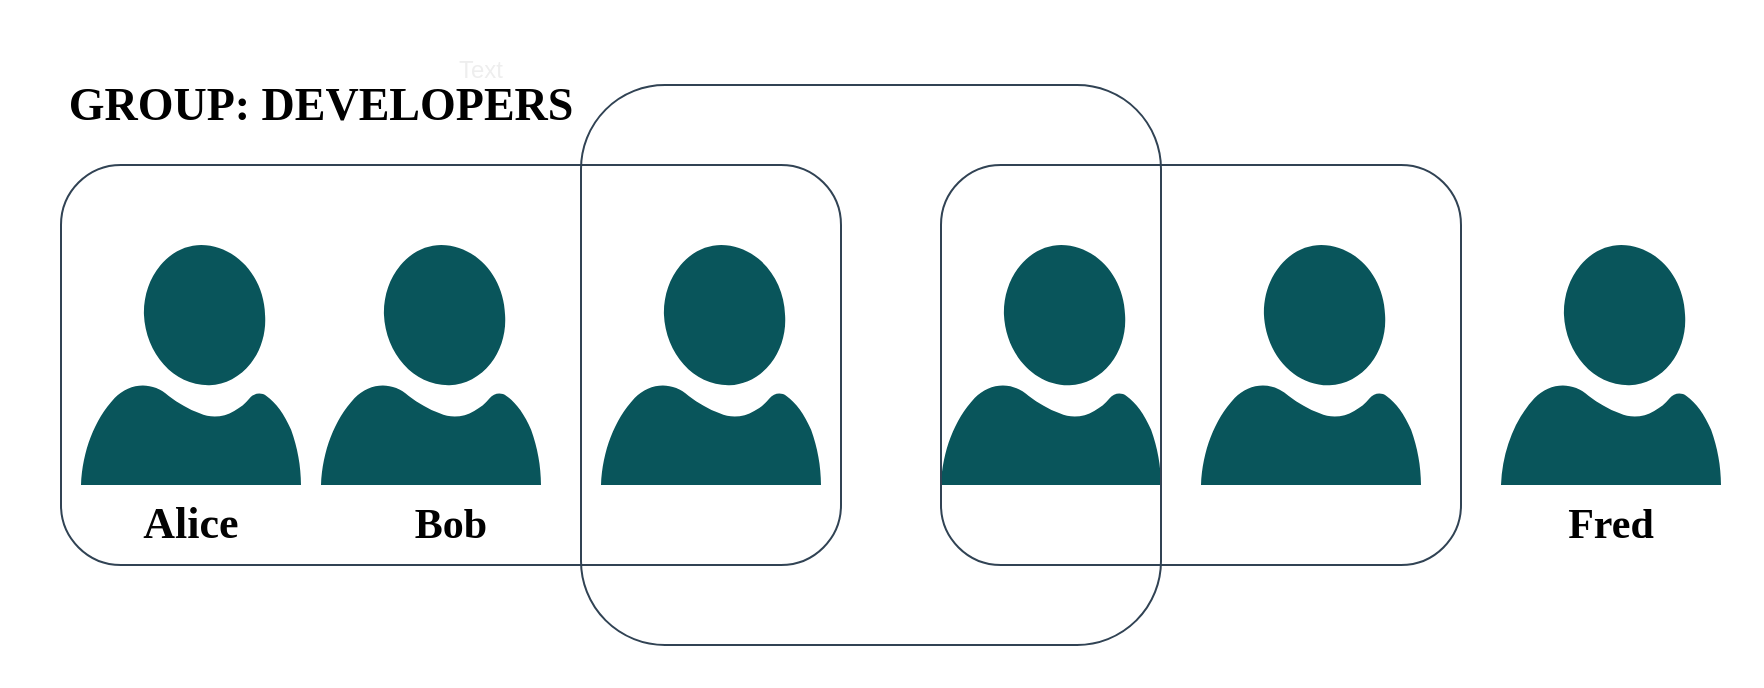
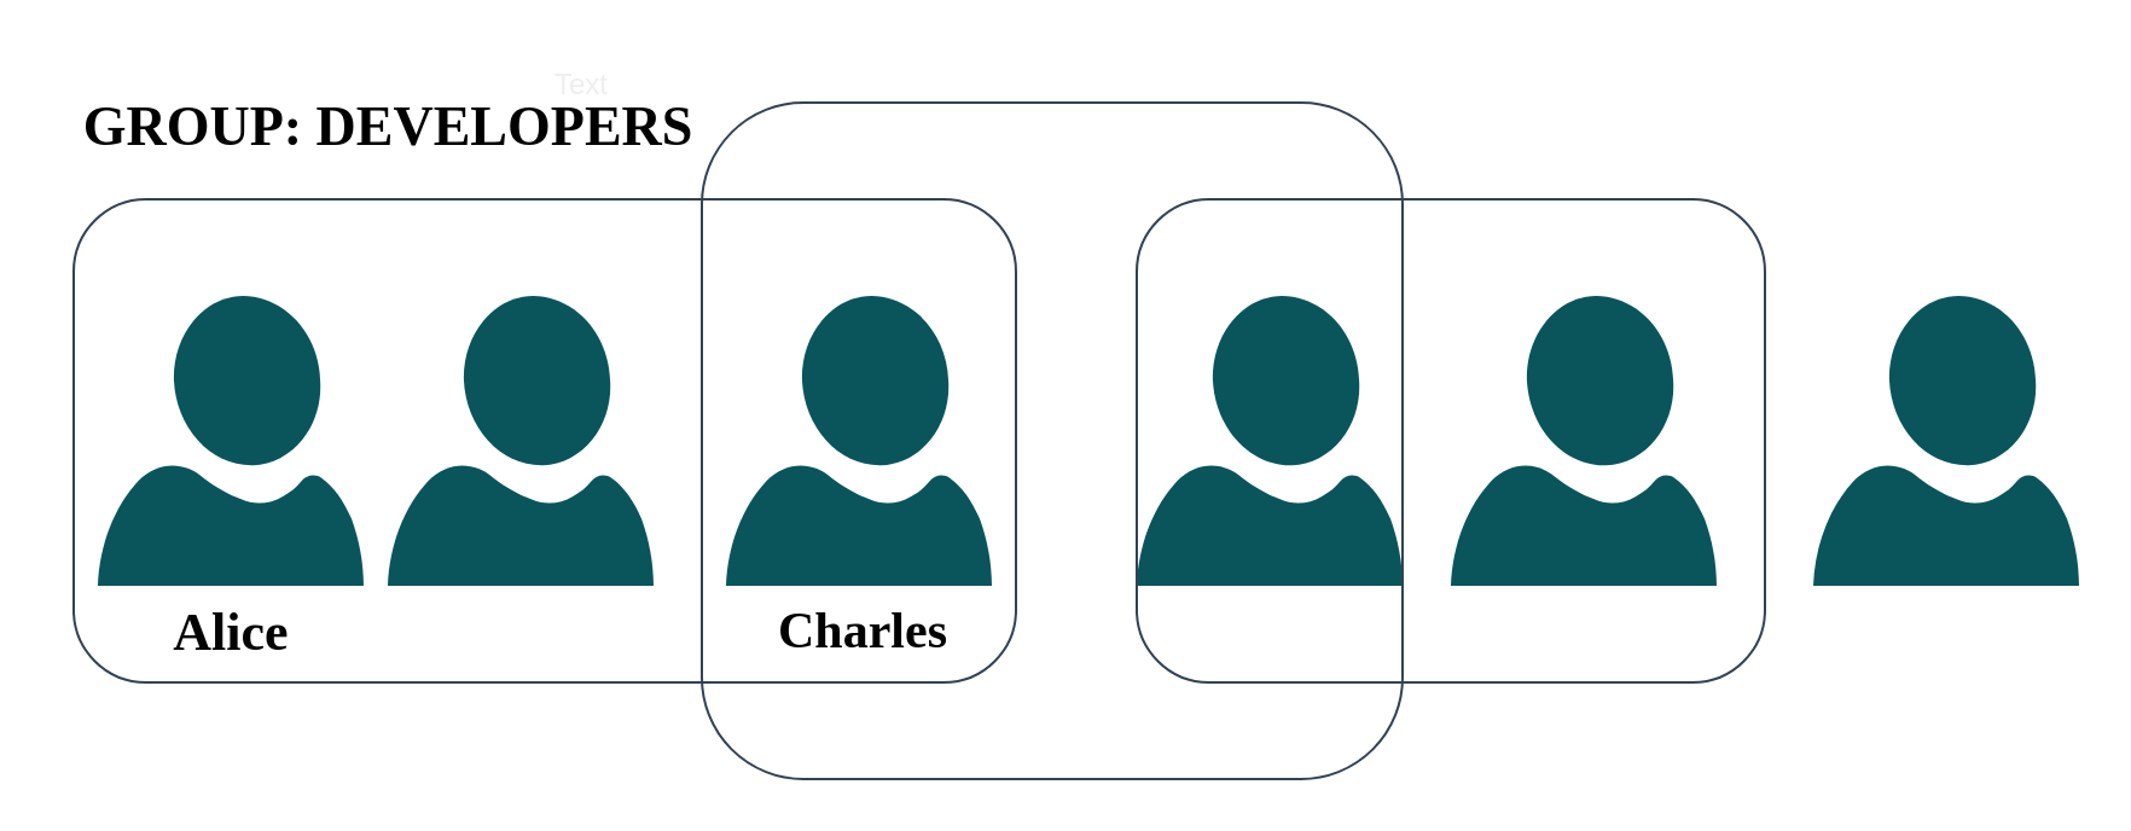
- <mxCell id="14" value="&lt;font color=&quot;#000000&quot; style=&quot;font-size: 21px;&quot;&gt;Bob&lt;/font&gt;" style="text;html=1;align=center;verticalAlign=middle;resizable=0;points=[];autosize=1;strokeColor=none;fillColor=none;fontColor=#EEEEEE;fontStyle=1;fontFamily=Times New Roman;fontSize=21;" vertex="1" parent="1"><mxGeometry x="195" y="242" width="60" height="40" as="geometry" /></mxCell>
+ <mxCell id="15" value="Charles" style="text;whiteSpace=wrap;html=1;fontColor=#000000;fontStyle=1;fontFamily=Times New Roman;fontSize=21;" vertex="1" parent="1"><mxGeometry x="320" y="242" width="70" height="40" as="geometry" /></mxCell>
- <mxCell id="16" value="&lt;b&gt;&lt;font style=&quot;font-size: 21px;&quot; color=&quot;#000000&quot; face=&quot;Times New Roman&quot;&gt;Fred&lt;/font&gt;&lt;/b&gt;" style="text;html=1;align=center;verticalAlign=middle;resizable=0;points=[];autosize=1;strokeColor=none;fillColor=none;fontColor=#EEEEEE;" vertex="1" parent="1"><mxGeometry x="770" y="242" width="70" height="40" as="geometry" /></mxCell>
